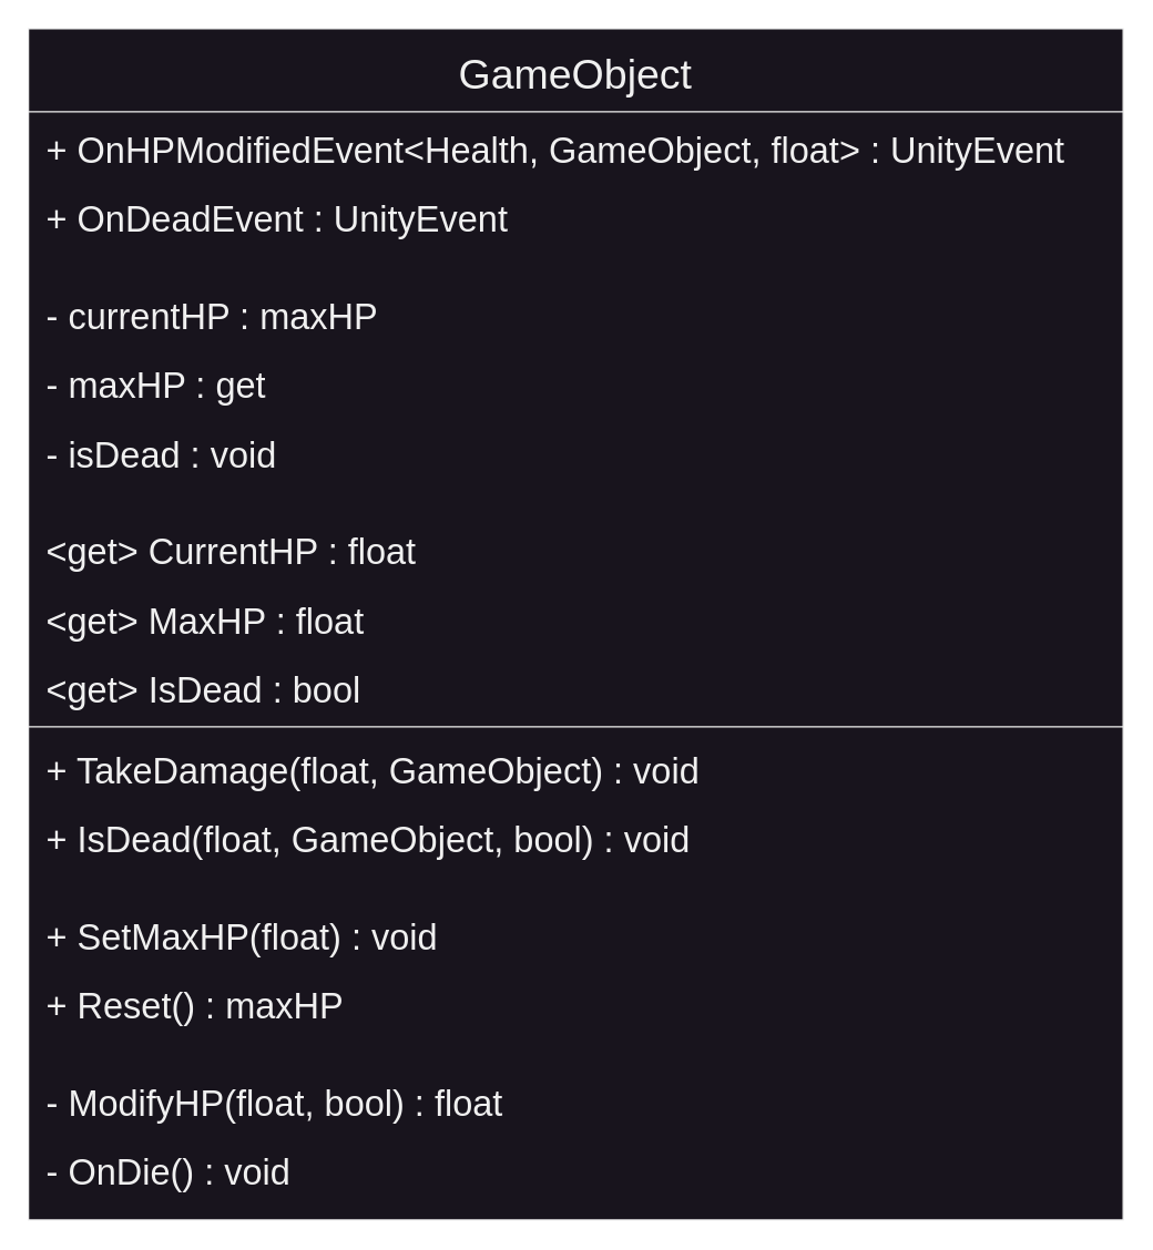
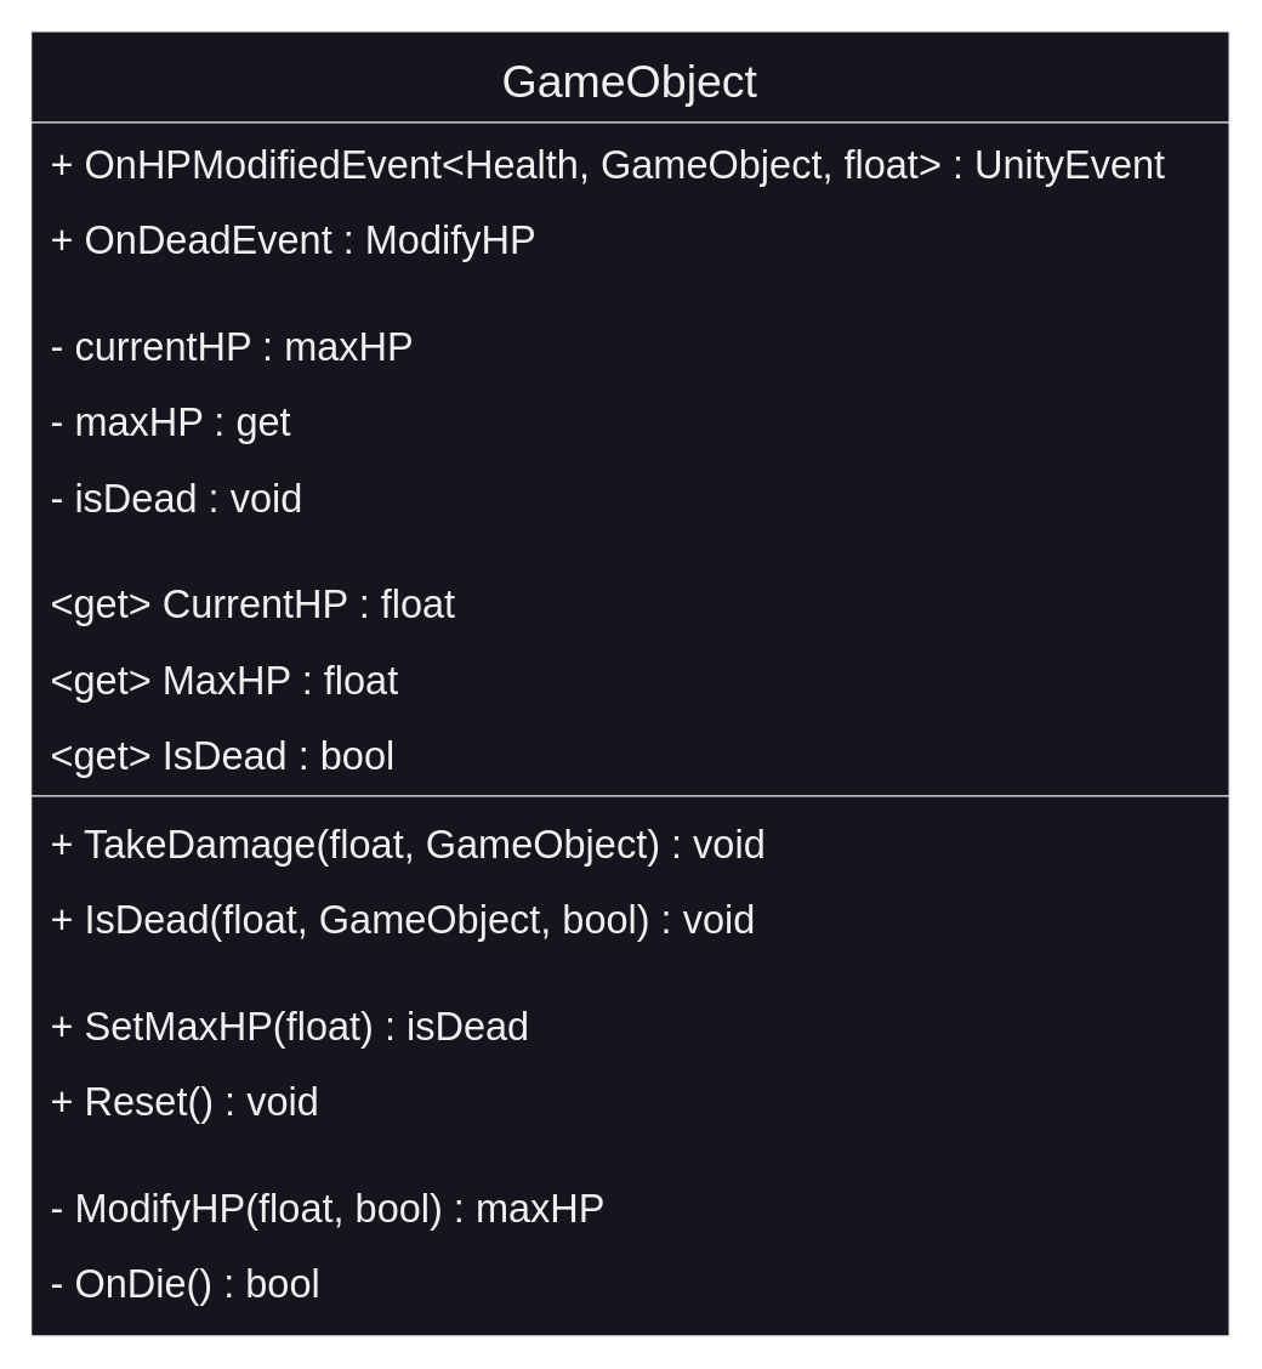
- <mxCell id="4" value=" + OnDeadEvent : UnityEvent" style="text;align=left;verticalAlign=middle;spacingLeft=4;spacingRight=4;overflow=hidden;rotatable=0;points=[[0,0.5],[1,0.5]];portConstraint=eastwest;rounded=0;shadow=0;html=0;fontColor=#F0F0F0;fontSize=26;" parent="2" vertex="1"><mxGeometry y="110" width="790" height="50" as="geometry" /></mxCell>
+ <mxCell id="4" value=" + OnDeadEvent : ModifyHP" style="text;align=left;verticalAlign=middle;spacingLeft=4;spacingRight=4;overflow=hidden;rotatable=0;points=[[0,0.5],[1,0.5]];portConstraint=eastwest;rounded=0;shadow=0;html=0;fontColor=#F0F0F0;fontSize=26;" parent="2" vertex="1"><mxGeometry y="110" width="790" height="50" as="geometry" /></mxCell>
- <mxCell id="17" value=" + SetMaxHP(float) : void" style="text;align=left;verticalAlign=middle;spacingLeft=4;spacingRight=4;overflow=hidden;rotatable=0;points=[[0,0.5],[1,0.5]];portConstraint=eastwest;rounded=0;shadow=0;html=0;fontColor=#F0F0F0;fontSize=26;" vertex="1" parent="2"><mxGeometry y="628" width="790" height="50" as="geometry" /></mxCell>
+ <mxCell id="17" value=" + SetMaxHP(float) : isDead" style="text;align=left;verticalAlign=middle;spacingLeft=4;spacingRight=4;overflow=hidden;rotatable=0;points=[[0,0.5],[1,0.5]];portConstraint=eastwest;rounded=0;shadow=0;html=0;fontColor=#F0F0F0;fontSize=26;" vertex="1" parent="2"><mxGeometry y="628" width="790" height="50" as="geometry" /></mxCell>
- <mxCell id="18" value=" + Reset() : maxHP" style="text;align=left;verticalAlign=middle;spacingLeft=4;spacingRight=4;overflow=hidden;rotatable=0;points=[[0,0.5],[1,0.5]];portConstraint=eastwest;rounded=0;shadow=0;html=0;fontColor=#F0F0F0;fontSize=26;" vertex="1" parent="2"><mxGeometry y="678" width="790" height="50" as="geometry" /></mxCell>
+ <mxCell id="18" value=" + Reset() : void" style="text;align=left;verticalAlign=middle;spacingLeft=4;spacingRight=4;overflow=hidden;rotatable=0;points=[[0,0.5],[1,0.5]];portConstraint=eastwest;rounded=0;shadow=0;html=0;fontColor=#F0F0F0;fontSize=26;" vertex="1" parent="2"><mxGeometry y="678" width="790" height="50" as="geometry" /></mxCell>
- <mxCell id="20" value=" - ModifyHP(float, bool) : float" style="text;align=left;verticalAlign=middle;spacingLeft=4;spacingRight=4;overflow=hidden;rotatable=0;points=[[0,0.5],[1,0.5]];portConstraint=eastwest;rounded=0;shadow=0;html=0;fontColor=#F0F0F0;fontSize=26;" parent="2" vertex="1"><mxGeometry y="748" width="790" height="50" as="geometry" /></mxCell>
+ <mxCell id="20" value=" - ModifyHP(float, bool) : maxHP" style="text;align=left;verticalAlign=middle;spacingLeft=4;spacingRight=4;overflow=hidden;rotatable=0;points=[[0,0.5],[1,0.5]];portConstraint=eastwest;rounded=0;shadow=0;html=0;fontColor=#F0F0F0;fontSize=26;" parent="2" vertex="1"><mxGeometry y="748" width="790" height="50" as="geometry" /></mxCell>
- <mxCell id="21" value=" - OnDie() : void" style="text;align=left;verticalAlign=middle;spacingLeft=4;spacingRight=4;overflow=hidden;rotatable=0;points=[[0,0.5],[1,0.5]];portConstraint=eastwest;rounded=0;shadow=0;html=0;fontColor=#F0F0F0;fontSize=26;" parent="2" vertex="1"><mxGeometry y="798" width="790" height="50" as="geometry" /></mxCell>
+ <mxCell id="21" value=" - OnDie() : bool" style="text;align=left;verticalAlign=middle;spacingLeft=4;spacingRight=4;overflow=hidden;rotatable=0;points=[[0,0.5],[1,0.5]];portConstraint=eastwest;rounded=0;shadow=0;html=0;fontColor=#F0F0F0;fontSize=26;" parent="2" vertex="1"><mxGeometry y="798" width="790" height="50" as="geometry" /></mxCell>
